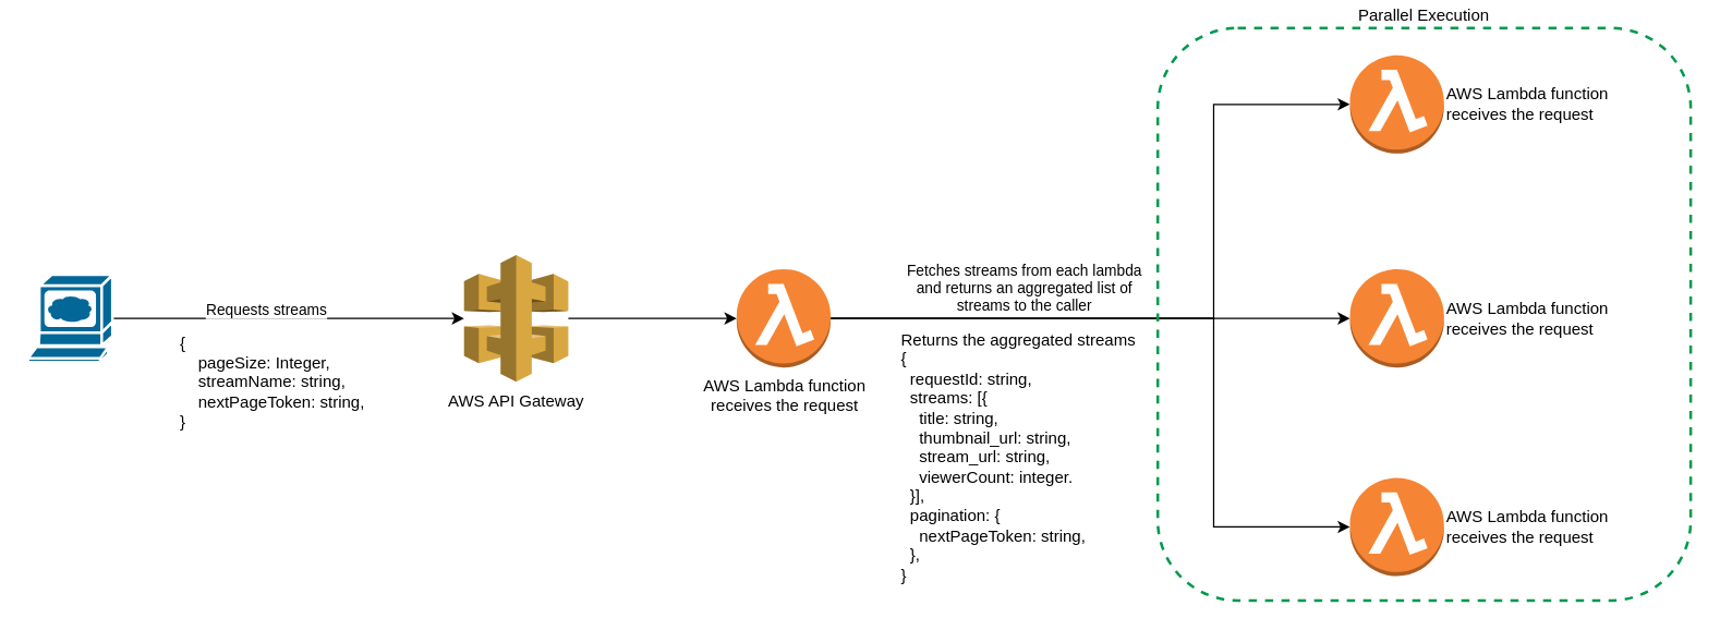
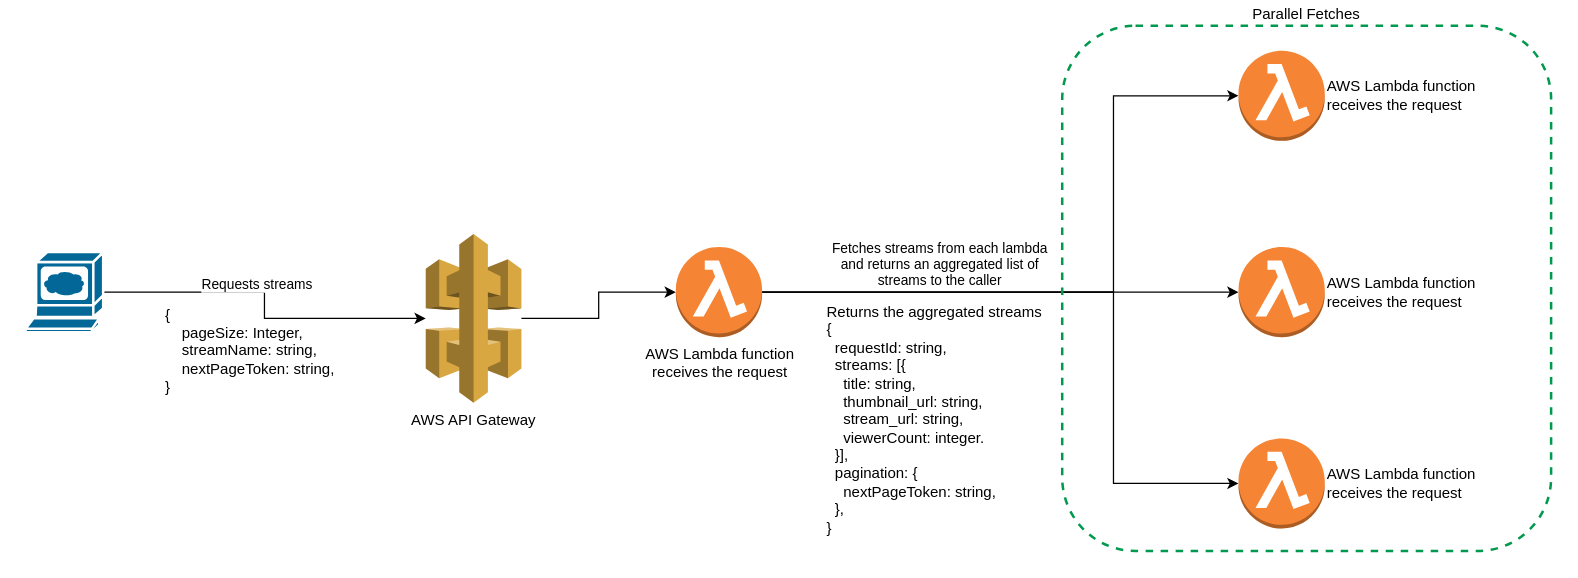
- <mxCell id="17" value="Parallel Execution" style="rounded=1;whiteSpace=wrap;html=1;dashed=1;fillColor=none;strokeColor=#00994D;strokeWidth=2;labelPosition=center;verticalLabelPosition=top;align=center;verticalAlign=bottom;" vertex="1" parent="1"><mxGeometry x="849" y="20" width="391" height="420" as="geometry" /></mxCell>
+ <mxCell id="17" value="Parallel Fetches" style="rounded=1;whiteSpace=wrap;html=1;dashed=1;fillColor=none;strokeColor=#00994D;strokeWidth=2;labelPosition=center;verticalLabelPosition=top;align=center;verticalAlign=bottom;" vertex="1" parent="1"><mxGeometry x="849" y="20" width="391" height="420" as="geometry" /></mxCell>
- <mxCell id="3" value="AWS API Gateway" style="outlineConnect=0;dashed=0;verticalLabelPosition=bottom;verticalAlign=top;align=center;html=1;shape=mxgraph.aws3.api_gateway;fillColor=#D9A741;gradientColor=none;" vertex="1" parent="1"><mxGeometry x="340" y="186.5" width="76.5" height="93" as="geometry" /></mxCell>
+ <mxCell id="3" value="AWS API Gateway" style="outlineConnect=0;dashed=0;verticalLabelPosition=bottom;verticalAlign=top;align=center;html=1;shape=mxgraph.aws3.api_gateway;fillColor=#D9A741;gradientColor=none;" vertex="1" parent="1"><mxGeometry x="340" y="186.5" width="76.5" height="135" as="geometry" /></mxCell>
